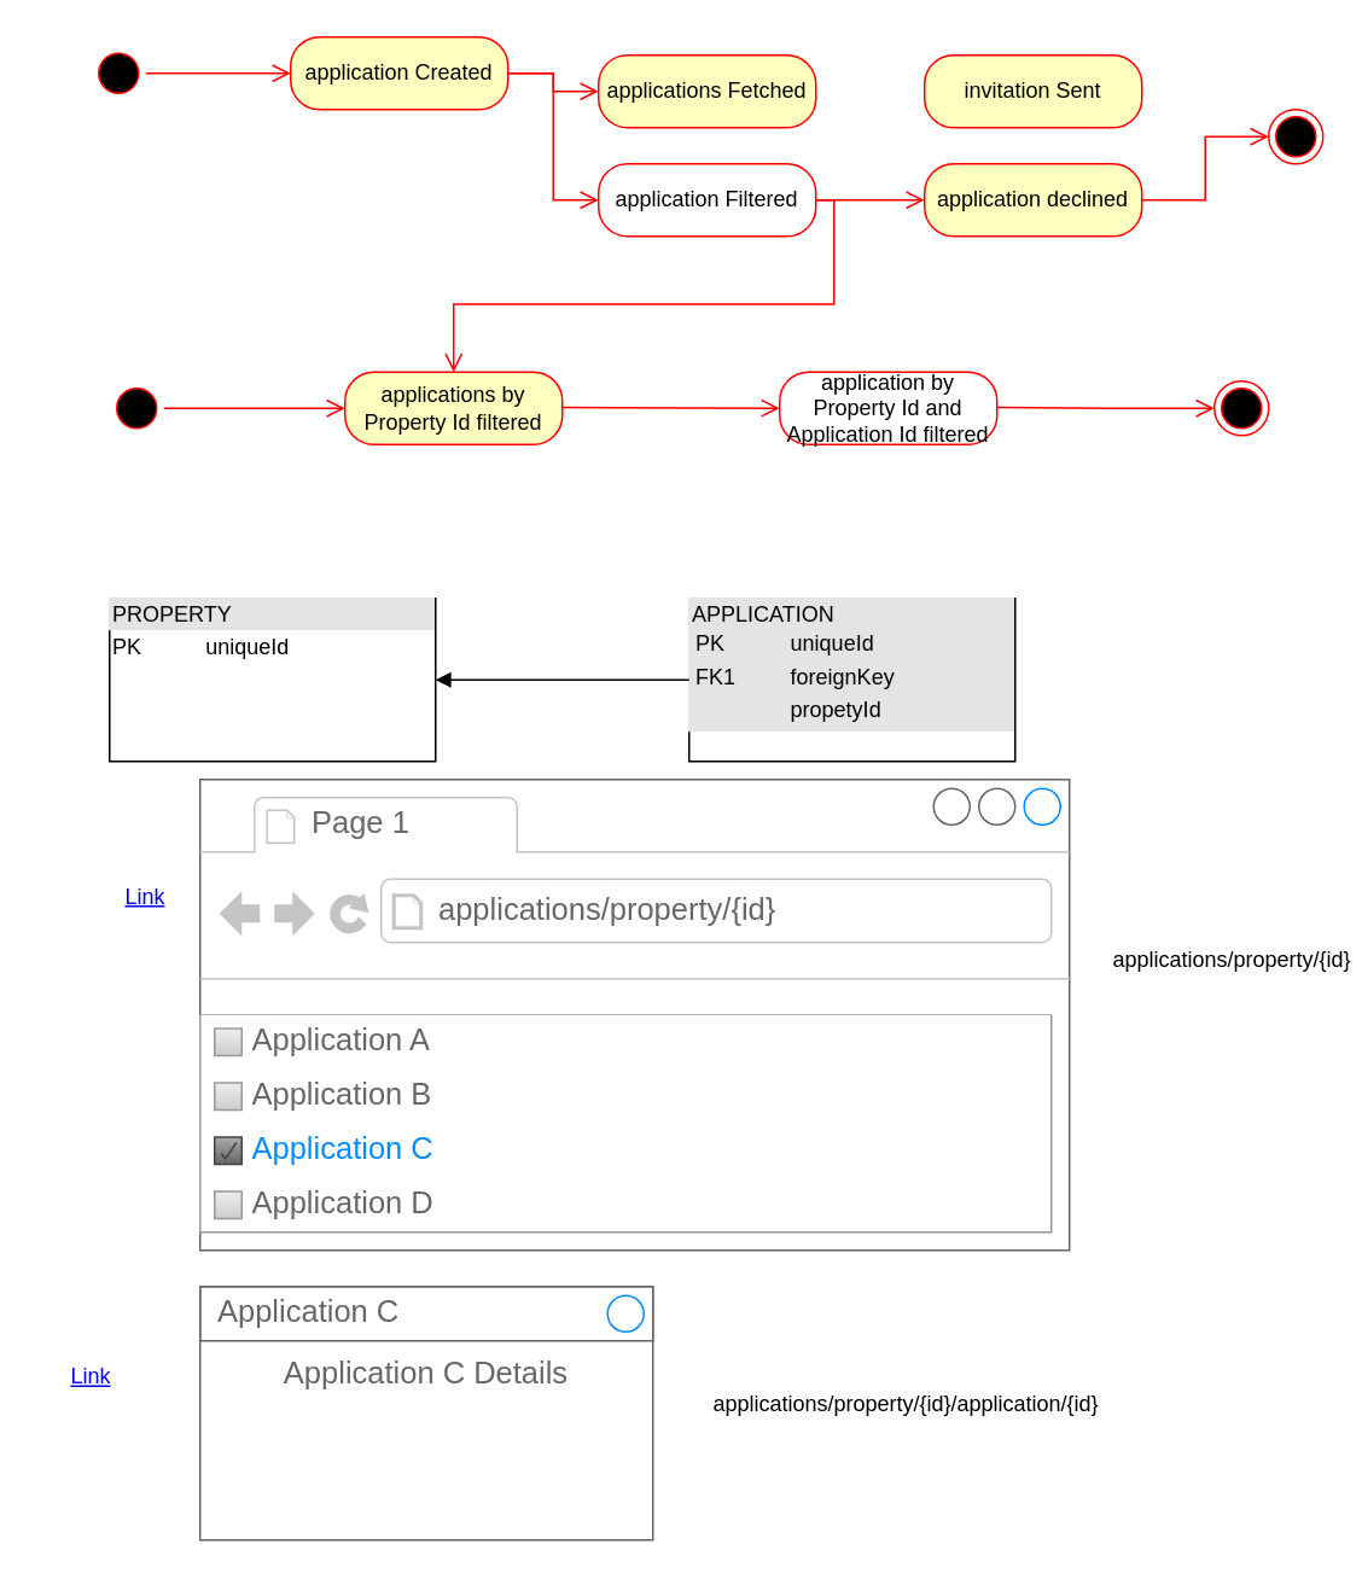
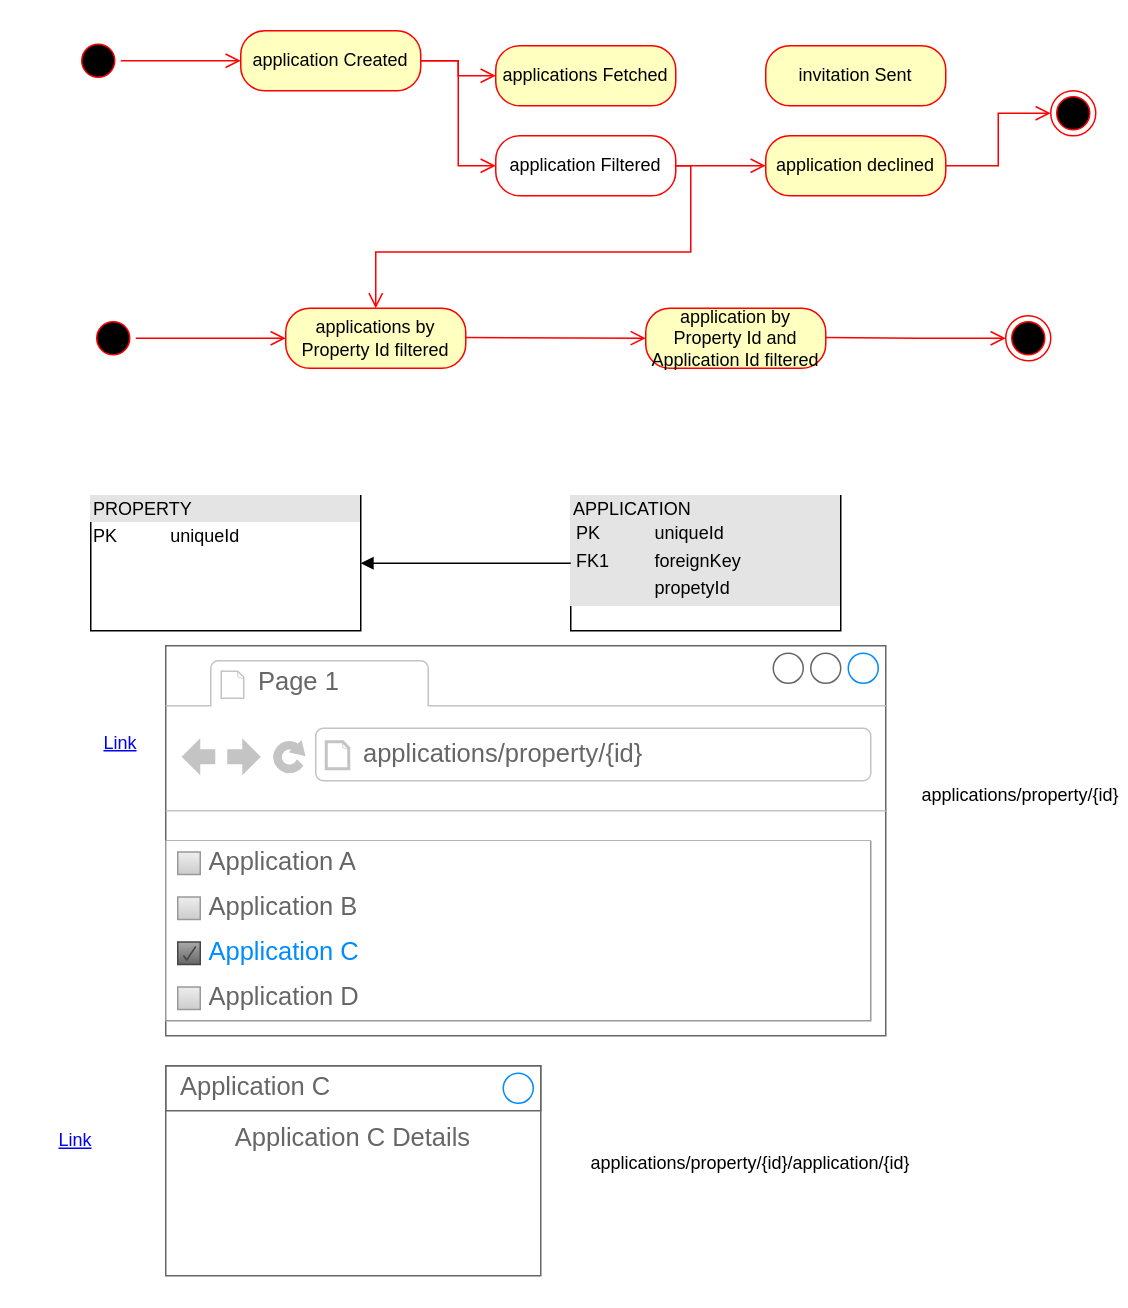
- <mxCell id="19" value="application by Property Id and Application Id filtered" style="rounded=1;whiteSpace=wrap;html=1;arcSize=40;fontColor=#000000;fillColor=#ffffff;strokeColor=#ff0000;" vertex="1" parent="1"><mxGeometry x="430" y="205" width="120" height="40" as="geometry" /></mxCell>
+ <mxCell id="19" value="application by Property Id and Application Id filtered" style="rounded=1;whiteSpace=wrap;html=1;arcSize=40;fontColor=#000000;fillColor=#ffffc0;strokeColor=#ff0000;" vertex="1" parent="1"><mxGeometry x="430" y="205" width="120" height="40" as="geometry" /></mxCell>
